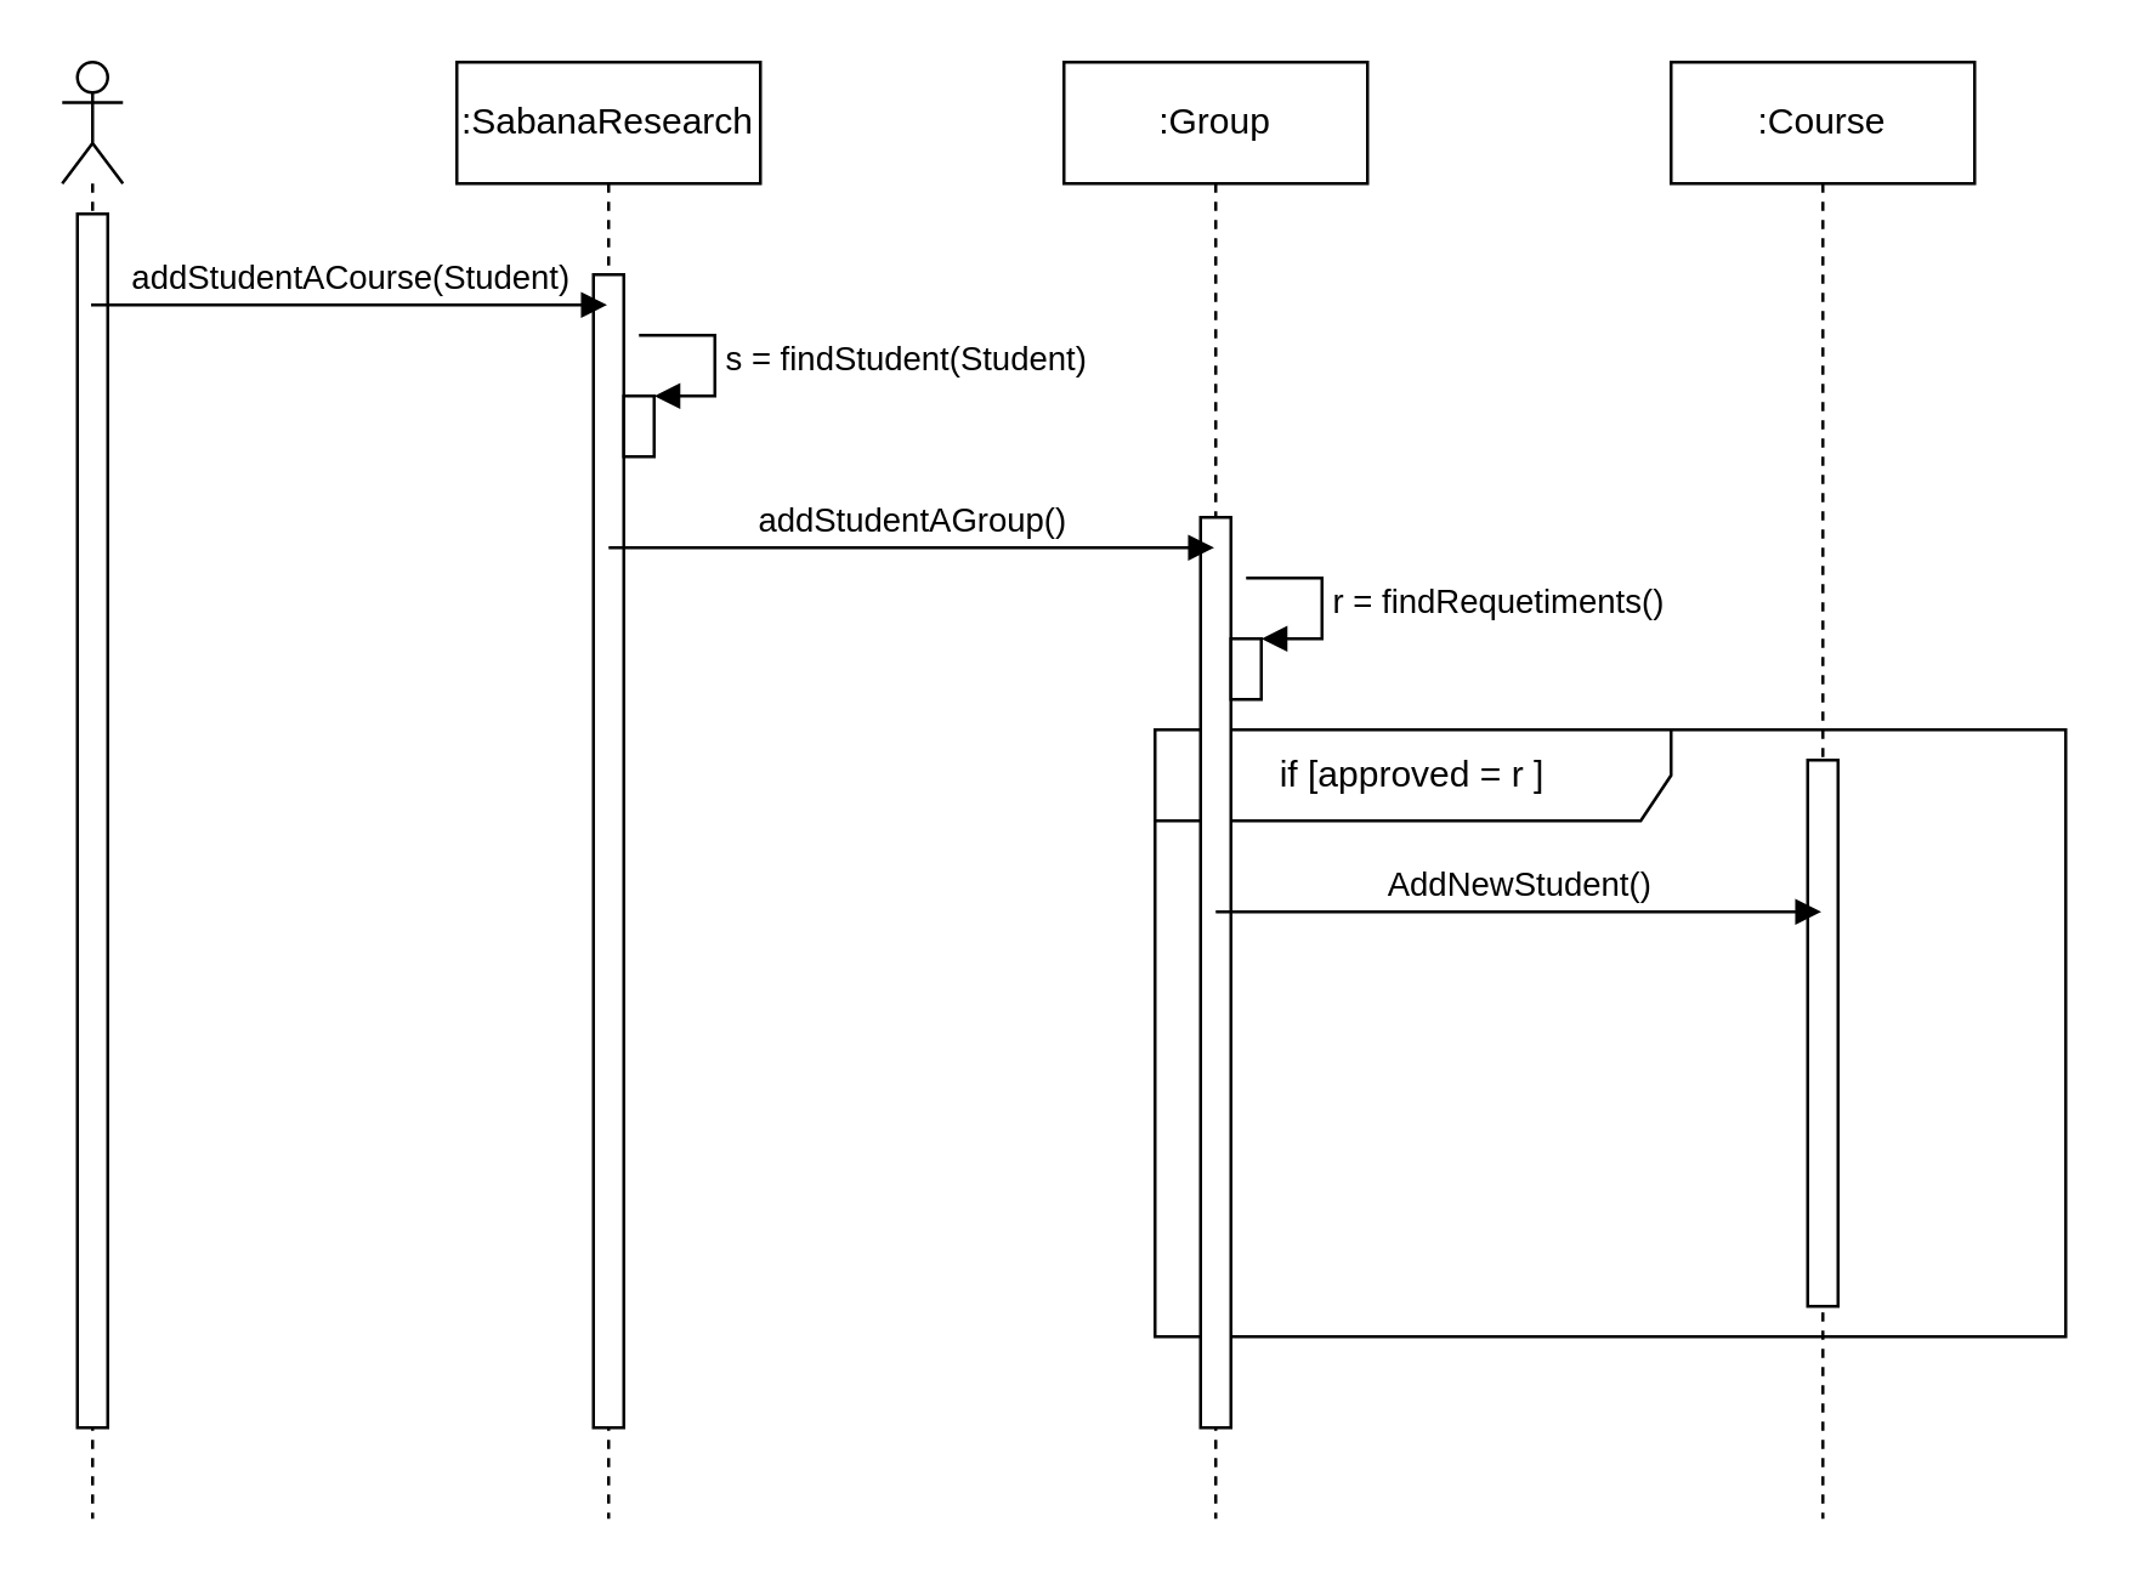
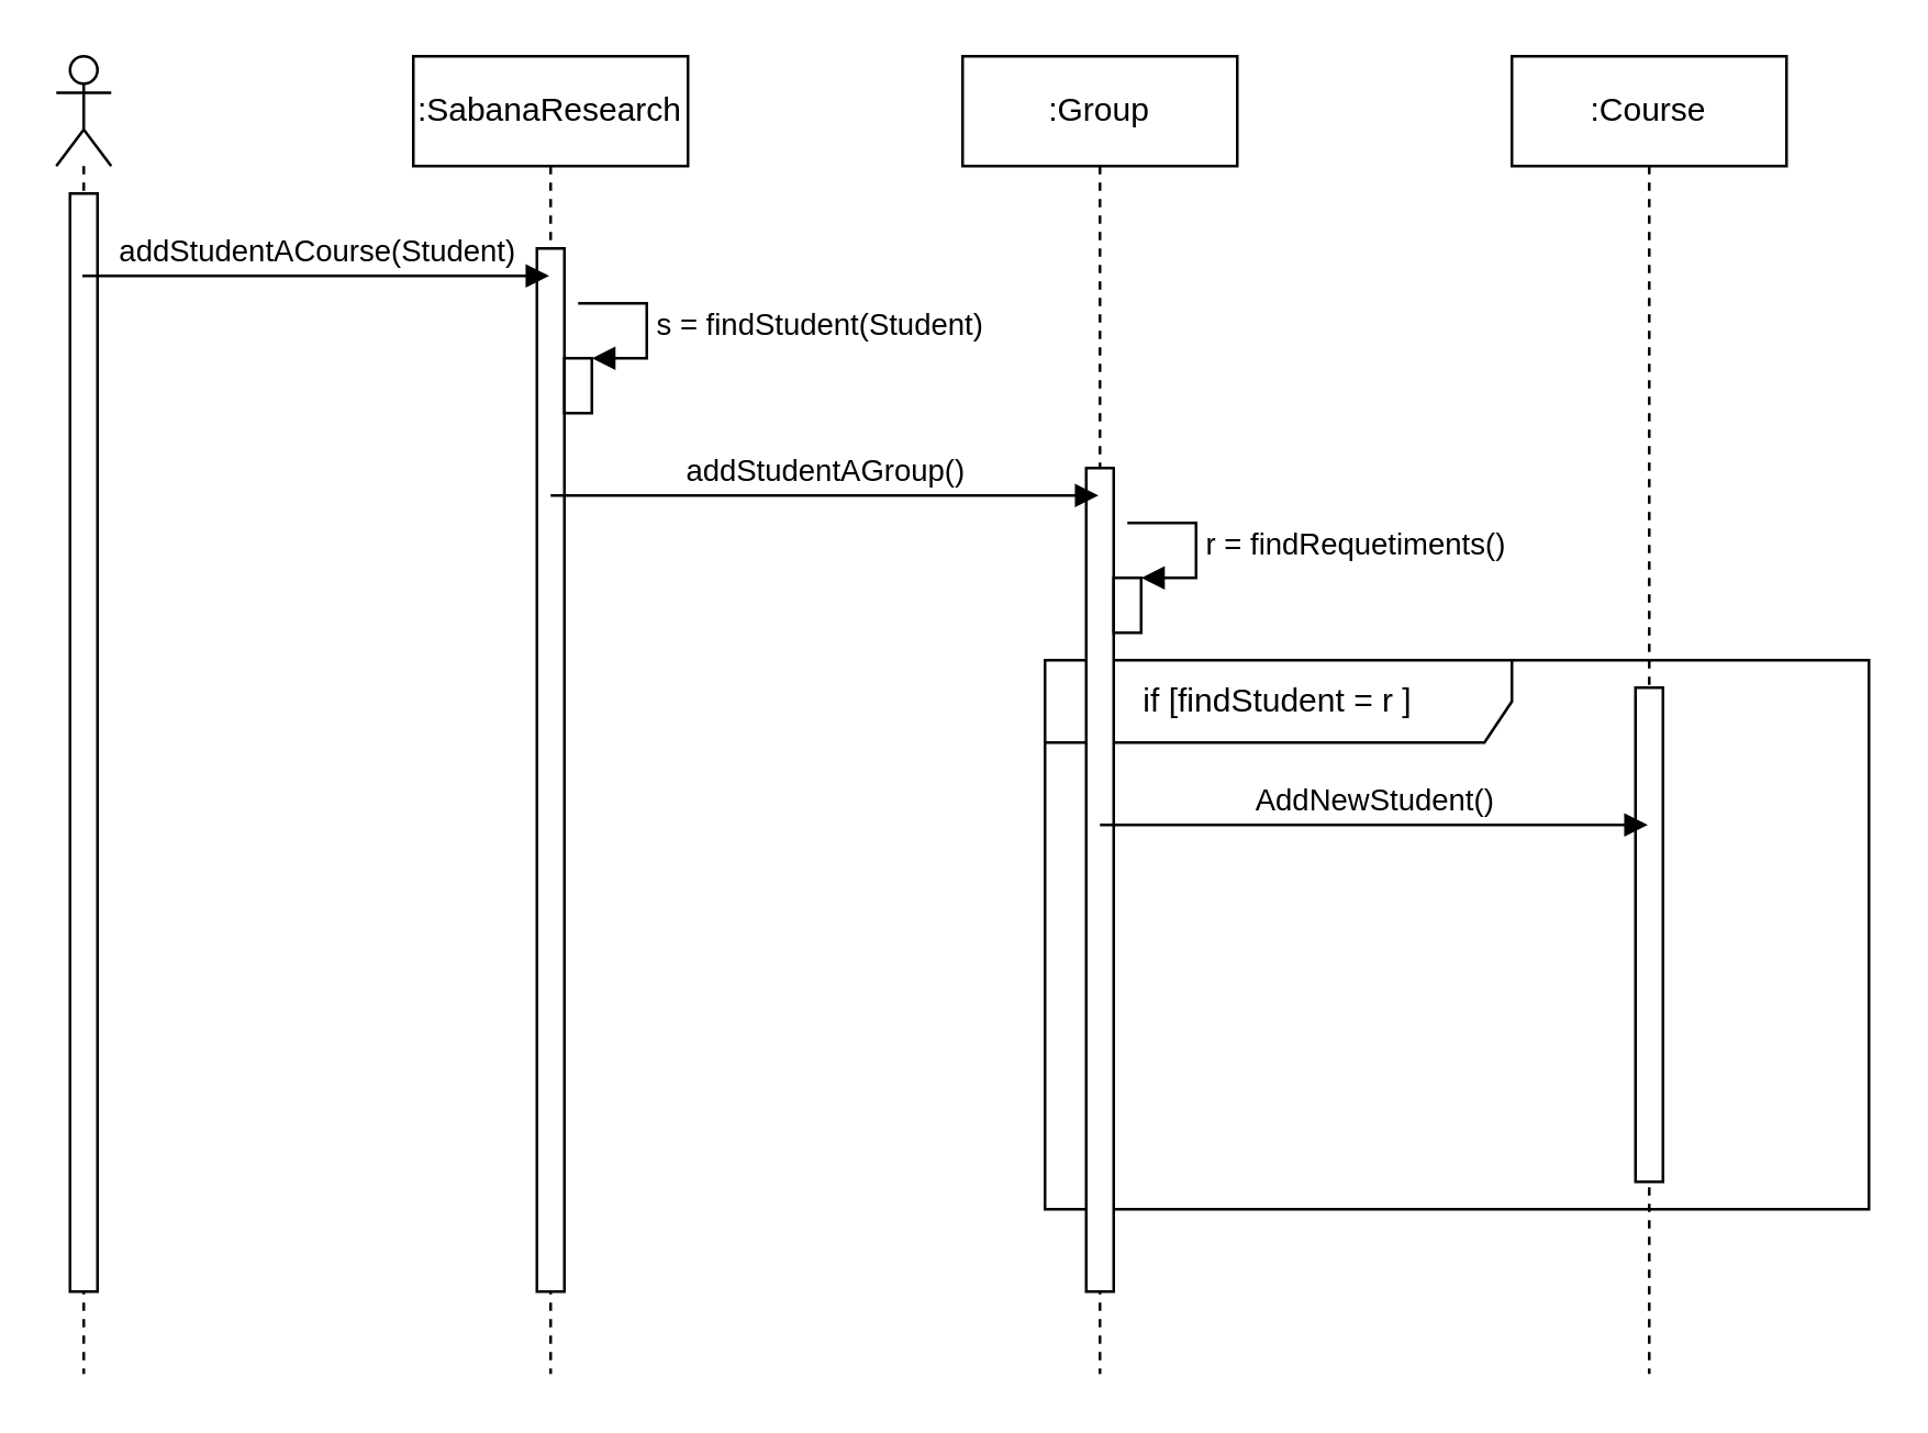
- <mxCell id="4" value="if&amp;nbsp;&lt;span style=&quot;background-color: rgb(255 , 255 , 255)&quot;&gt;[approved = r ]&lt;/span&gt;" style="shape=umlFrame;whiteSpace=wrap;html=1;width=170;height=30;" vertex="1" parent="1"><mxGeometry x="380" y="240" width="300" height="200" as="geometry" /></mxCell>
+ <mxCell id="4" value="if&amp;nbsp;&lt;span style=&quot;background-color: rgb(255 , 255 , 255)&quot;&gt;[findStudent = r ]&lt;/span&gt;" style="shape=umlFrame;whiteSpace=wrap;html=1;width=170;height=30;" vertex="1" parent="1"><mxGeometry x="380" y="240" width="300" height="200" as="geometry" /></mxCell>
